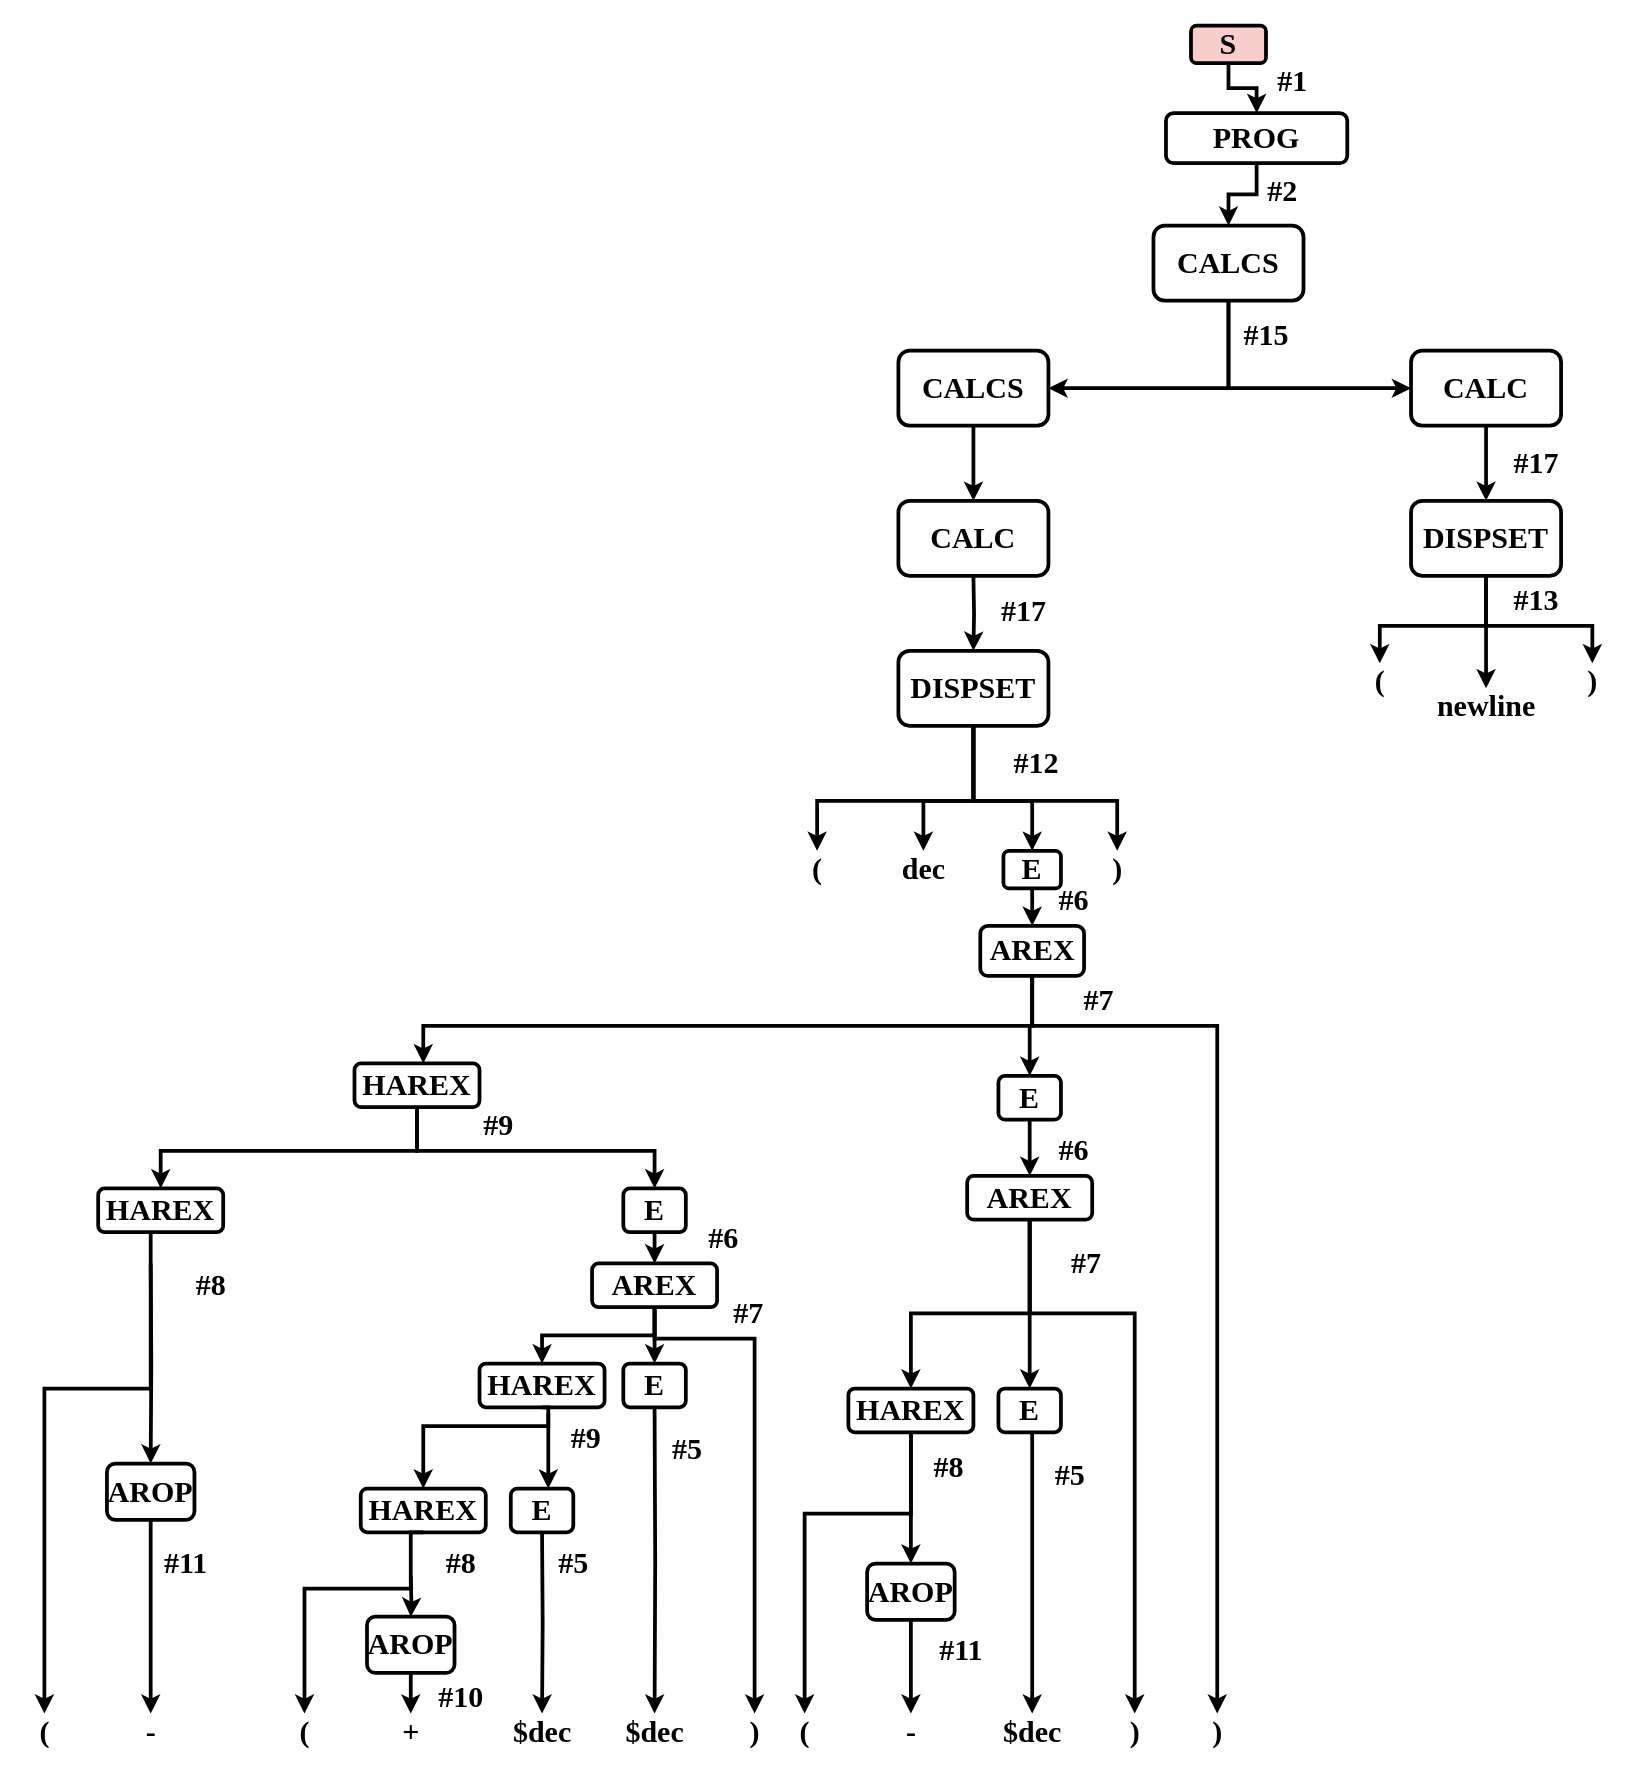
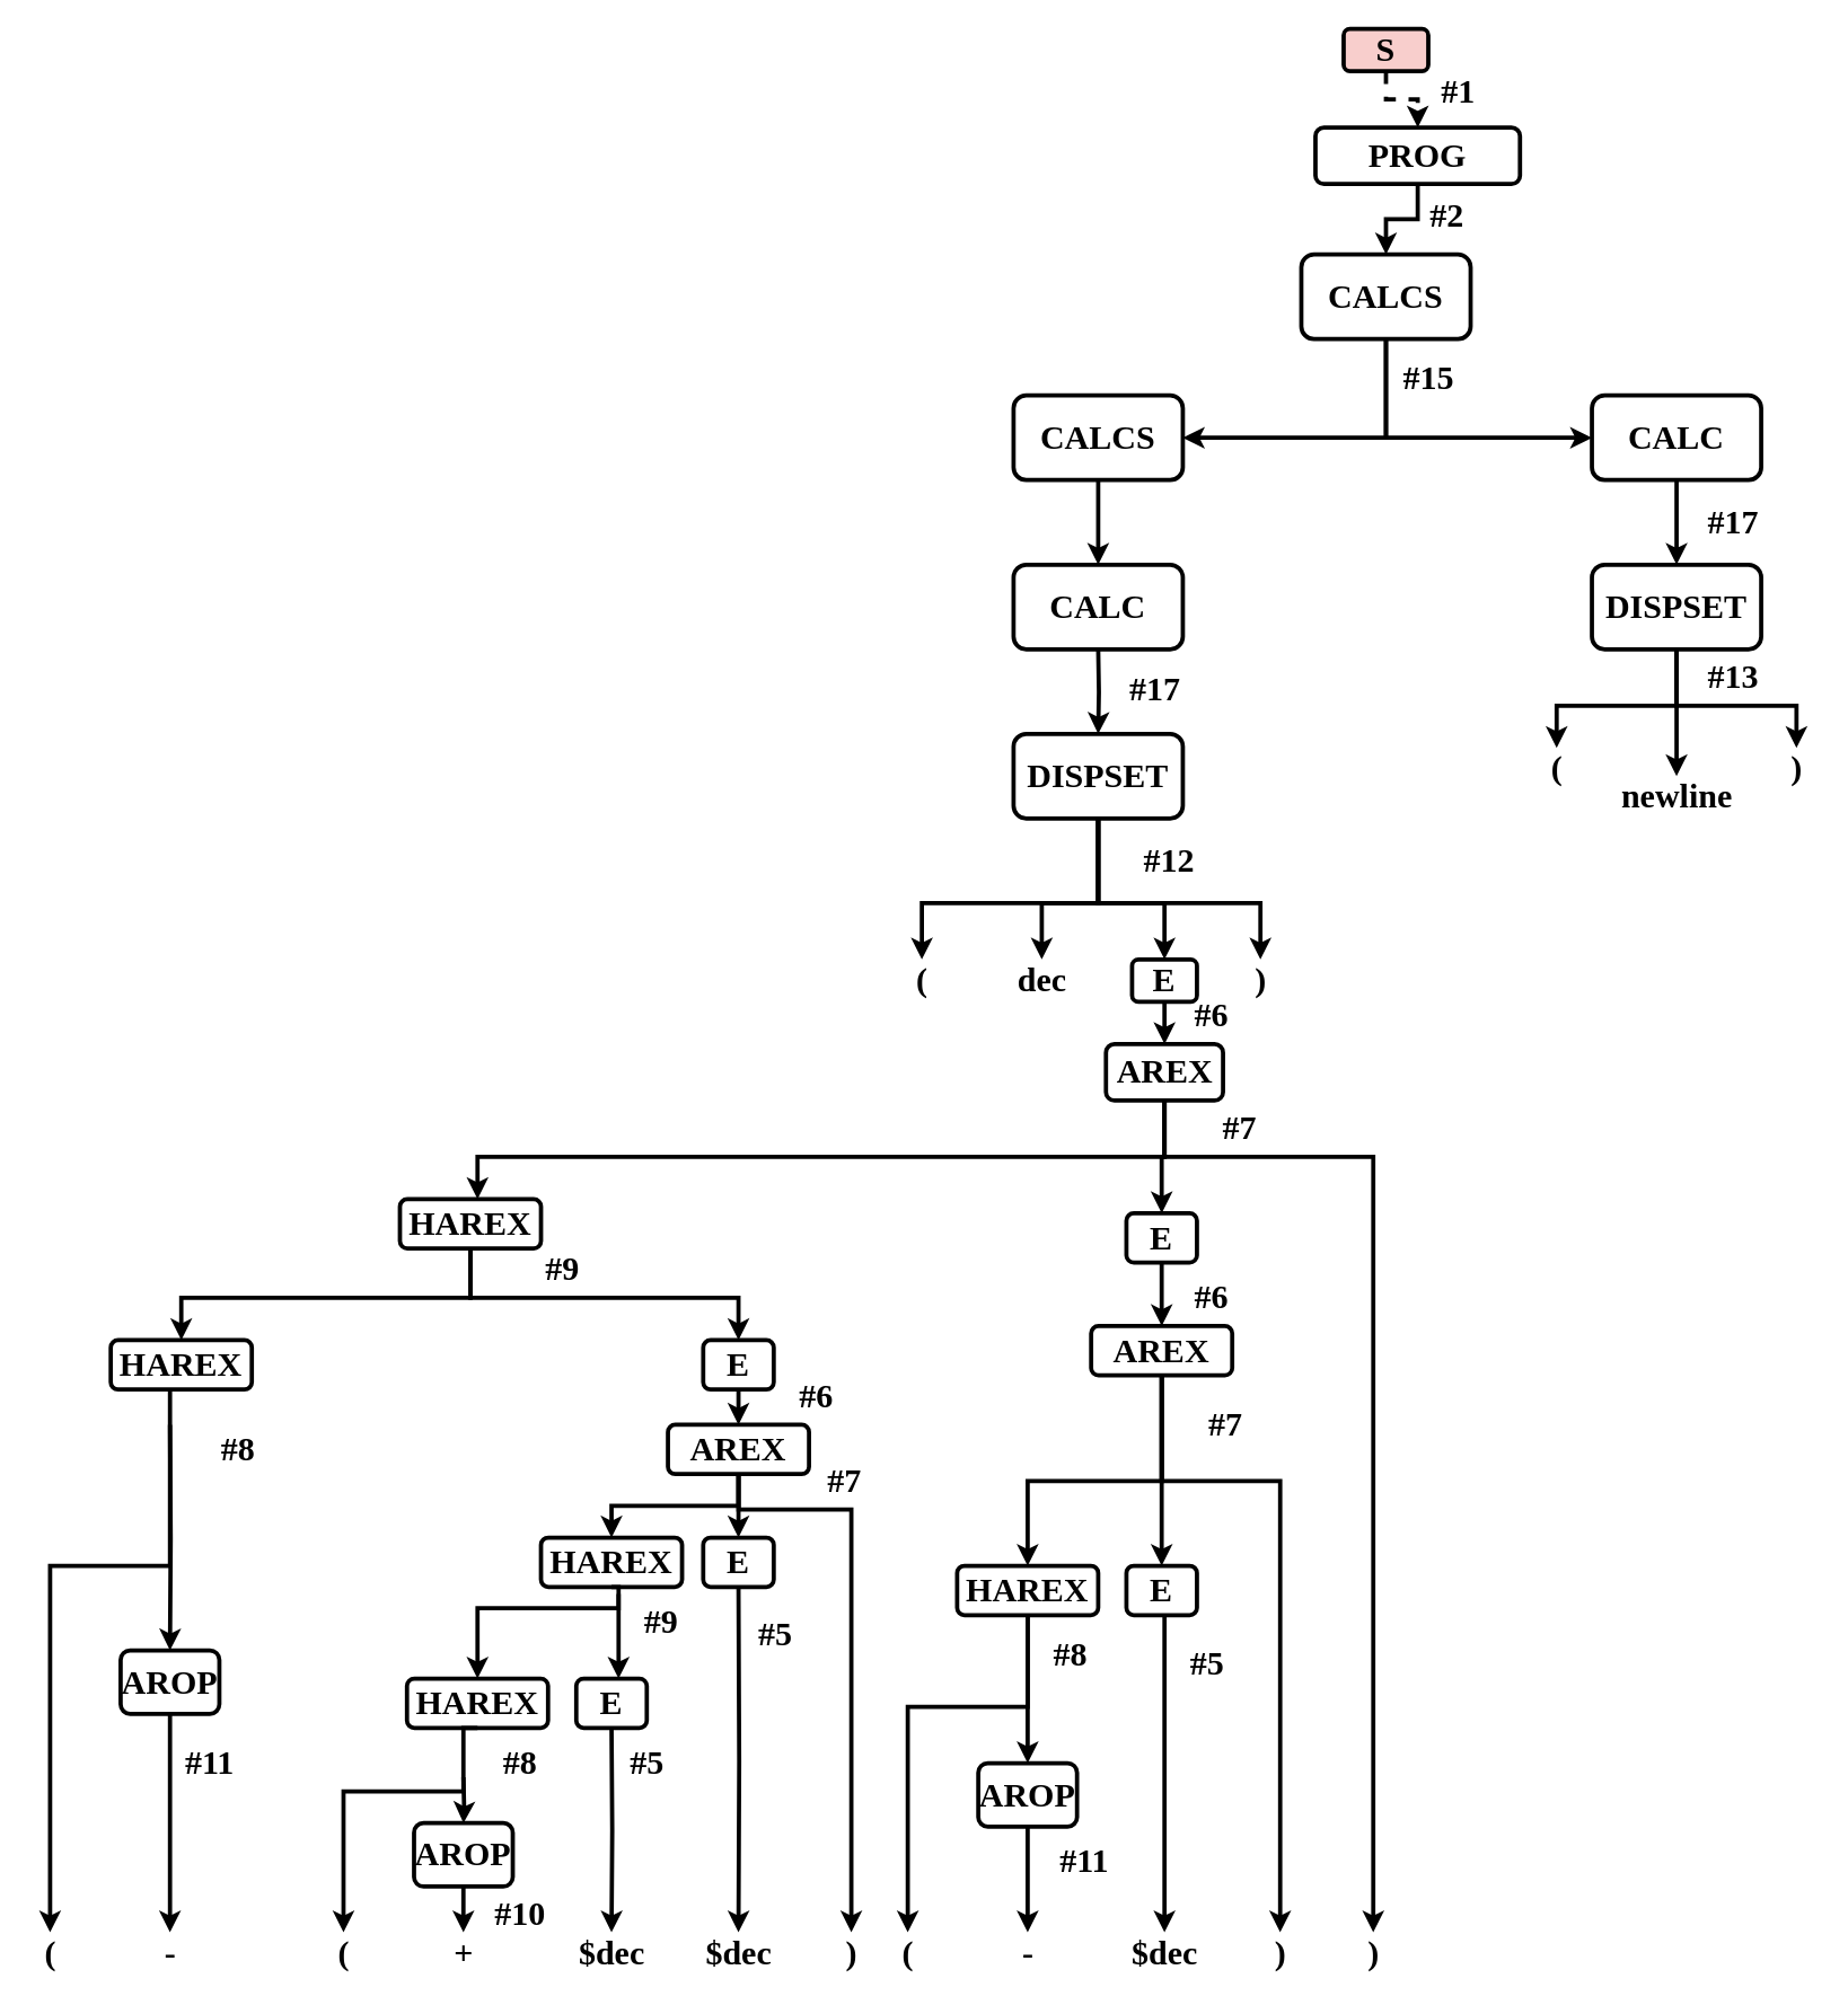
- <mxCell id="2" style="edgeStyle=orthogonalEdgeStyle;rounded=0;orthogonalLoop=1;jettySize=auto;html=1;entryX=0.5;entryY=0;entryDx=0;entryDy=0;fontFamily=Verdana;fontSize=24;fontStyle=1;strokeWidth=3;" edge="1" parent="1" source="4" target="7"><mxGeometry relative="1" as="geometry" /></mxCell>
+ <mxCell id="2" style="edgeStyle=orthogonalEdgeStyle;rounded=0;orthogonalLoop=1;jettySize=auto;html=1;entryX=0.5;entryY=0;entryDx=0;entryDy=0;fontFamily=Verdana;fontSize=24;fontStyle=1;strokeWidth=3;dashed=1;" edge="1" parent="1" source="4" target="7"><mxGeometry relative="1" as="geometry" /></mxCell>
